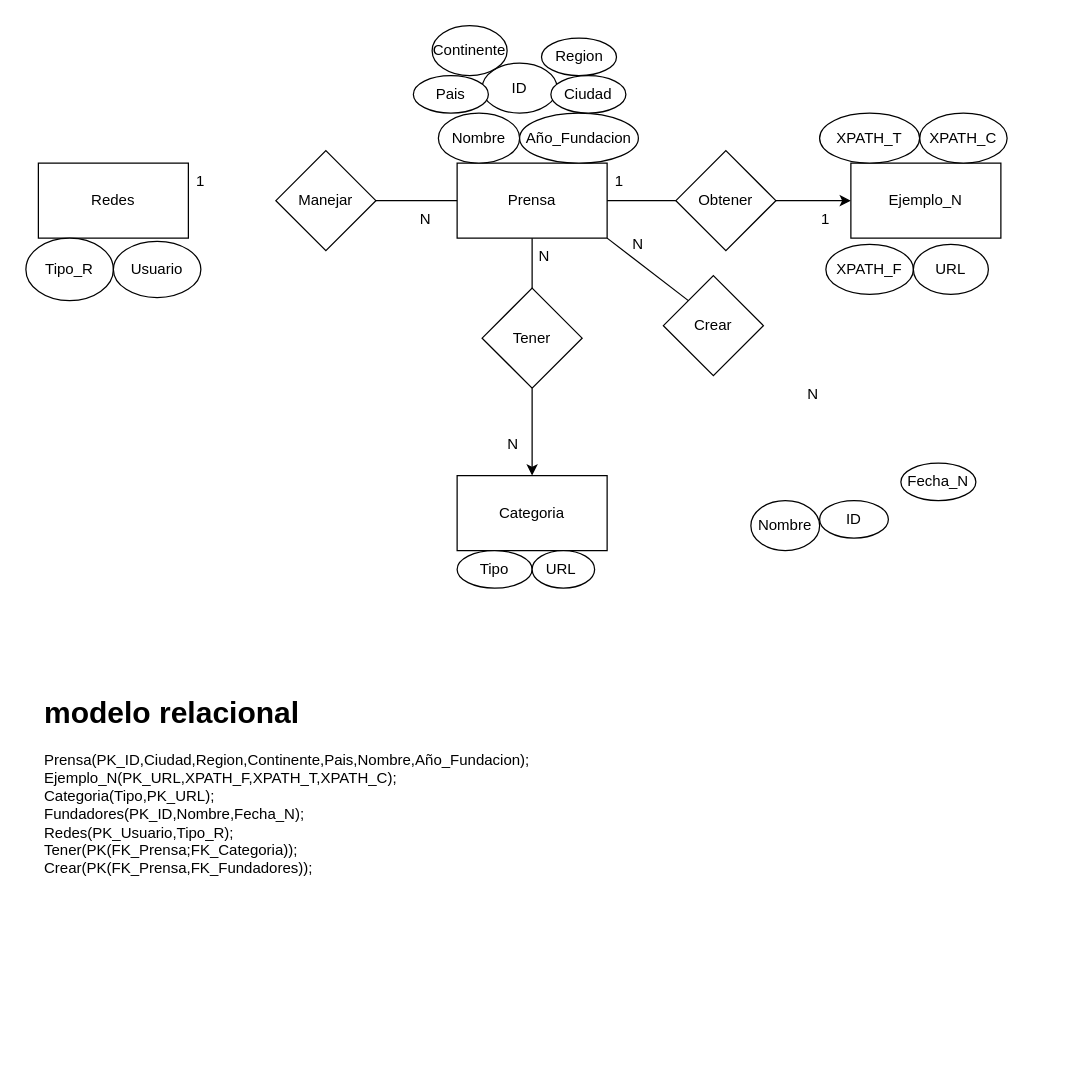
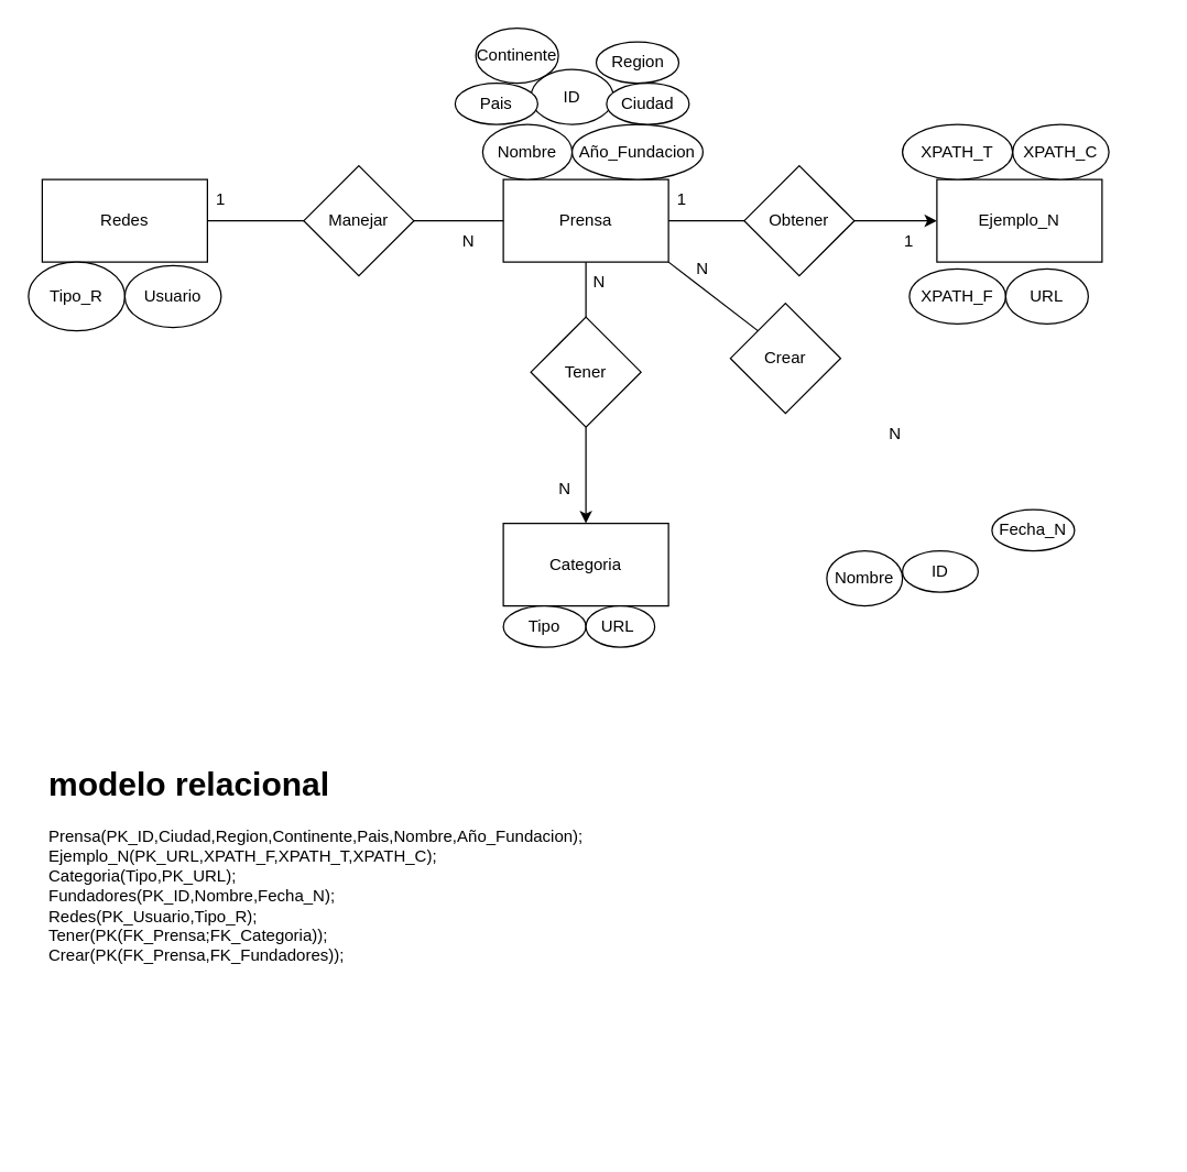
+ <mxCell id="21" value="" style="endArrow=none;html=1;exitX=1;exitY=0.5;exitDx=0;exitDy=0;" parent="1" source="6" target="22" edge="1"><mxGeometry width="50" height="50" relative="1" as="geometry"><mxPoint x="150" y="160" as="sourcePoint" /><mxPoint x="365" y="160" as="targetPoint" /></mxGeometry></mxCell>
